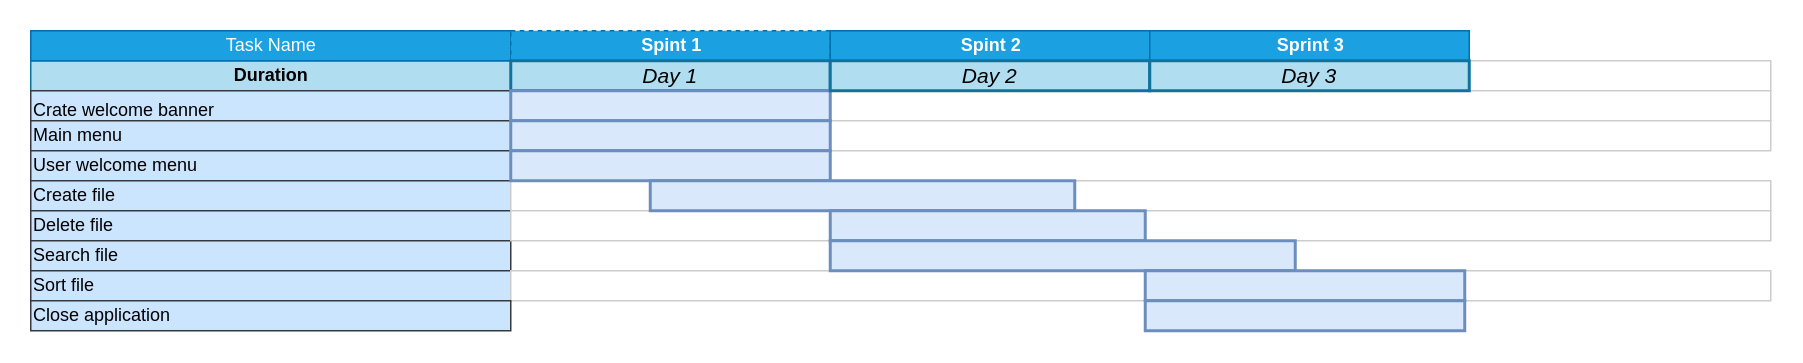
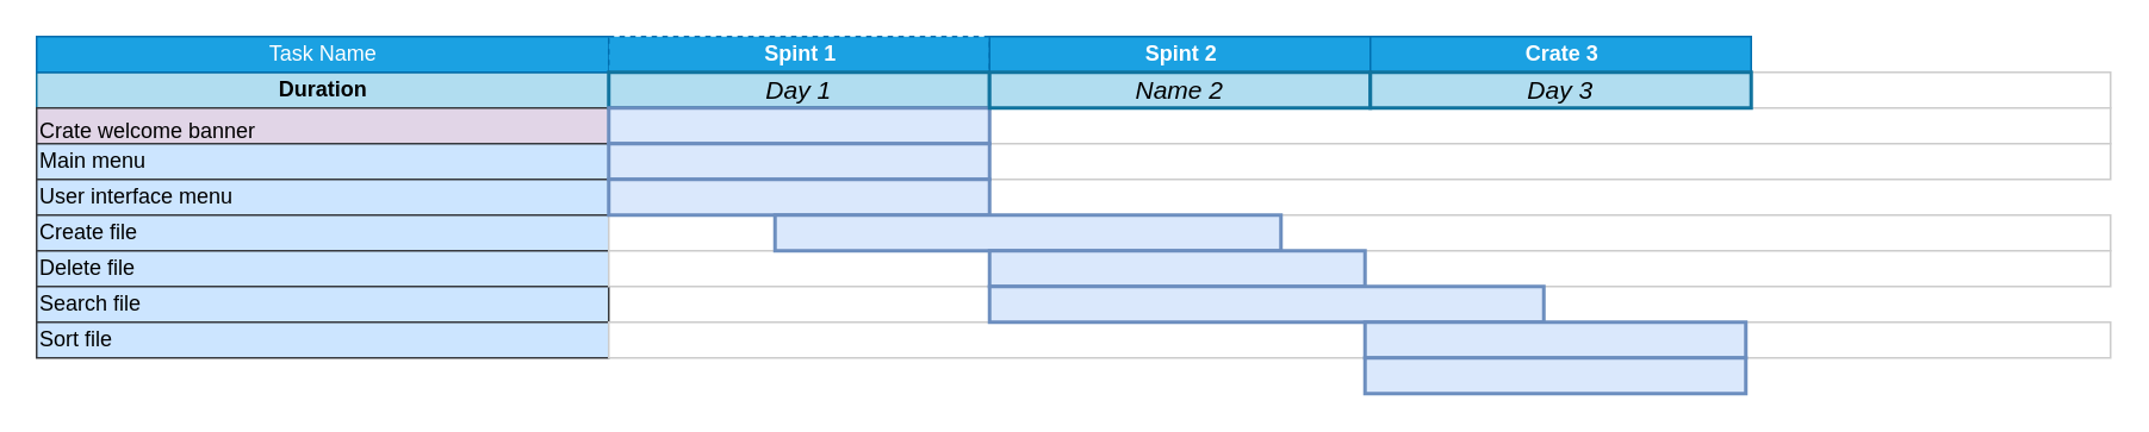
- <mxCell id="22" value="Sprint 3" style="strokeWidth=1;fontStyle=1;html=1;fillColor=#1ba1e2;fontColor=#ffffff;strokeColor=#006EAF;" vertex="1" parent="1"><mxGeometry x="766" y="20" width="213" height="20" as="geometry" /></mxCell>
+ <mxCell id="22" value="Crate 3" style="strokeWidth=1;fontStyle=1;html=1;fillColor=#1ba1e2;fontColor=#ffffff;strokeColor=#006EAF;" vertex="1" parent="1"><mxGeometry x="766" y="20" width="213" height="20" as="geometry" /></mxCell>
- <mxCell id="26" value="Day 2" style="whiteSpace=wrap;html=1;strokeWidth=2;fillColor=#b1ddf0;fontSize=14;align=center;strokeColor=#10739e;labelBackgroundColor=none;labelBorderColor=none;fontStyle=2" vertex="1" parent="1"><mxGeometry x="553" y="40" width="213" height="20" as="geometry" /></mxCell>
+ <mxCell id="26" value="Name 2" style="whiteSpace=wrap;html=1;strokeWidth=2;fillColor=#b1ddf0;fontSize=14;align=center;strokeColor=#10739e;labelBackgroundColor=none;labelBorderColor=none;fontStyle=2" vertex="1" parent="1"><mxGeometry x="553" y="40" width="213" height="20" as="geometry" /></mxCell>
- <mxCell id="3" value="Crate welcome banner" style="align=left;strokeColor=#36393d;html=1;fillColor=#cce5ff;" parent="1" vertex="1"><mxGeometry x="20" y="60" width="320" height="26" as="geometry" /></mxCell>
+ <mxCell id="3" value="Crate welcome banner" style="align=left;strokeColor=#36393d;html=1;fillColor=#e1d5e7;" parent="1" vertex="1"><mxGeometry x="20" y="60" width="320" height="26" as="geometry" /></mxCell>
- <mxCell id="5" value="User welcome menu" style="align=left;strokeColor=#36393d;html=1;fillColor=#cce5ff;" parent="1" vertex="1"><mxGeometry x="20" y="100" width="320.0" height="20" as="geometry" /></mxCell>
+ <mxCell id="5" value="User interface menu" style="align=left;strokeColor=#36393d;html=1;fillColor=#cce5ff;" parent="1" vertex="1"><mxGeometry x="20" y="100" width="320.0" height="20" as="geometry" /></mxCell>
- <mxCell id="20" value="Close application" style="align=left;strokeColor=#36393d;html=1;fillColor=#cce5ff;" vertex="1" parent="1"><mxGeometry x="20" y="200" width="320.0" height="20" as="geometry" /></mxCell>
